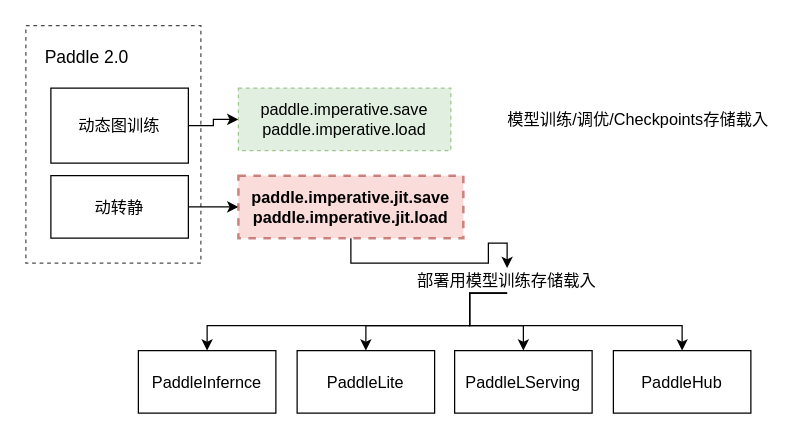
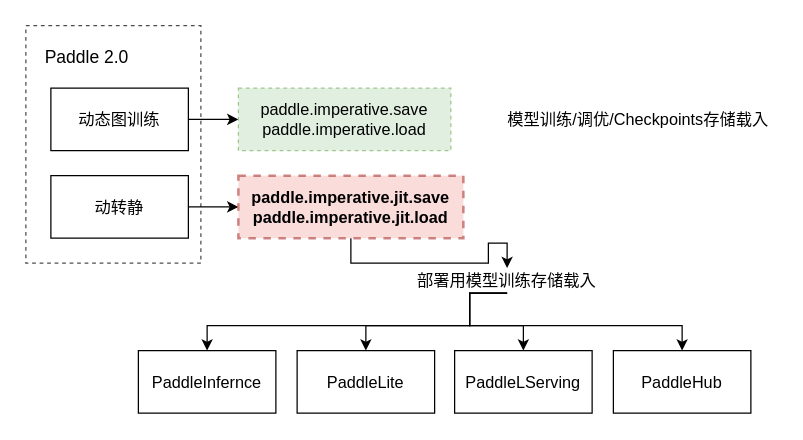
- <mxCell id="3" value="动态图训练" style="rounded=0;whiteSpace=wrap;html=1;fontSize=13;" parent="1" vertex="1"><mxGeometry x="40" y="70" width="110" height="60" as="geometry" /></mxCell>
+ <mxCell id="3" value="动态图训练" style="rounded=0;whiteSpace=wrap;html=1;fontSize=13;" parent="1" vertex="1"><mxGeometry x="40" y="70" width="110" height="50" as="geometry" /></mxCell>
